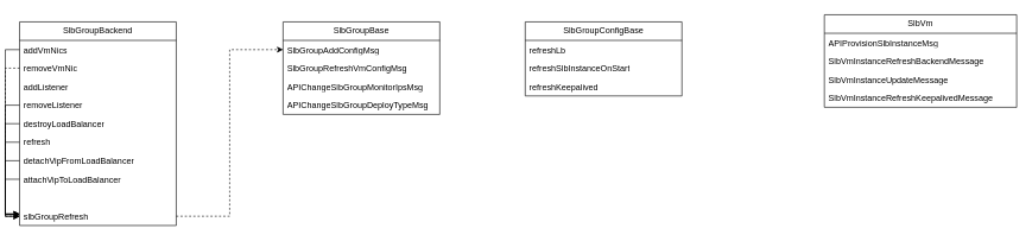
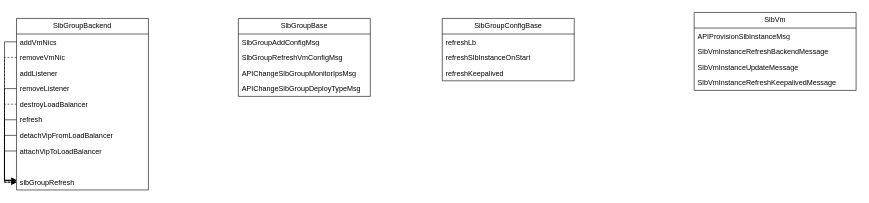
- <mxCell id="24" style="edgeStyle=orthogonalEdgeStyle;rounded=0;orthogonalLoop=1;jettySize=auto;html=1;entryX=0;entryY=0.5;entryDx=0;entryDy=0;" edge="1" parent="16" source="25" target="33"><mxGeometry relative="1" as="geometry" /></mxCell>
+ <mxCell id="24" style="edgeStyle=orthogonalEdgeStyle;rounded=0;orthogonalLoop=1;jettySize=auto;html=1;entryX=0;entryY=0.5;entryDx=0;entryDy=0;dashed=1;" edge="1" parent="16" source="25" target="33"><mxGeometry relative="1" as="geometry" /></mxCell>
- <mxCell id="34" style="edgeStyle=orthogonalEdgeStyle;rounded=0;orthogonalLoop=1;jettySize=auto;html=1;entryX=0;entryY=0.5;entryDx=0;entryDy=0;dashed=1;" edge="1" parent="1" source="33" target="3"><mxGeometry relative="1" as="geometry" /></mxCell>
